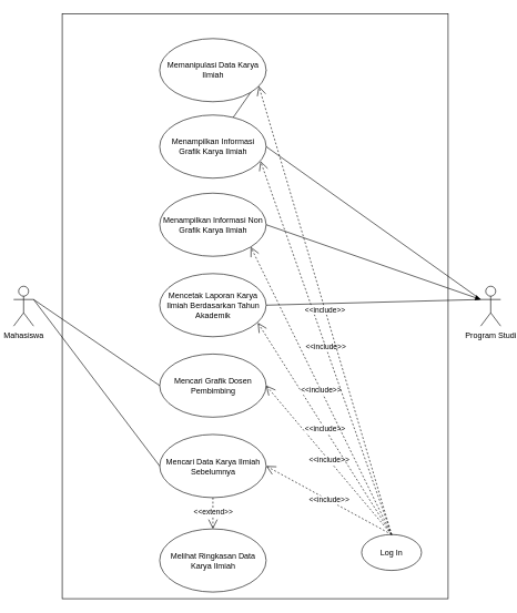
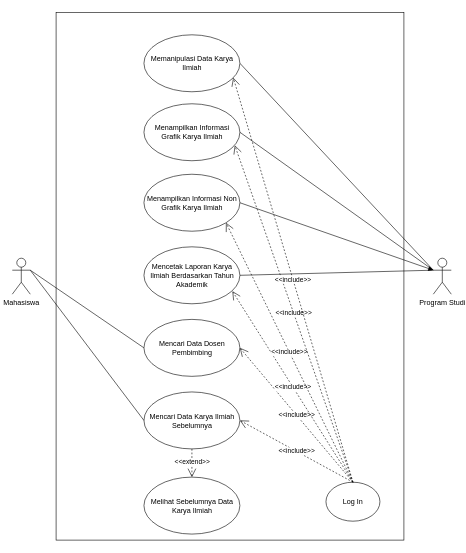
- <mxCell id="7" value="" style="endArrow=none;html=1;exitX=1;exitY=0.5;exitDx=0;exitDy=0;" parent="1" source="13" target="11" edge="1"><mxGeometry width="50" height="50" relative="1" as="geometry"><mxPoint x="383" y="452.5" as="sourcePoint" /><mxPoint x="603" y="515" as="targetPoint" /></mxGeometry></mxCell>
+ <mxCell id="7" value="" style="endArrow=none;html=1;entryX=0;entryY=0.333;entryDx=0;entryDy=0;entryPerimeter=0;exitX=1;exitY=0.5;exitDx=0;exitDy=0;" parent="1" source="13" target="4" edge="1"><mxGeometry width="50" height="50" relative="1" as="geometry"><mxPoint x="383" y="452.5" as="sourcePoint" /><mxPoint x="603" y="515" as="targetPoint" /></mxGeometry></mxCell>
- <mxCell id="15" value="Mencari Grafik Dosen Pembimbing" style="ellipse;whiteSpace=wrap;html=1;" parent="1" vertex="1"><mxGeometry x="239.5" y="532" width="160" height="95" as="geometry" /></mxCell>
+ <mxCell id="15" value="Mencari Data Dosen Pembimbing" style="ellipse;whiteSpace=wrap;html=1;" parent="1" vertex="1"><mxGeometry x="239.5" y="532" width="160" height="95" as="geometry" /></mxCell>
- <mxCell id="5" value="Log In" style="ellipse;whiteSpace=wrap;html=1;" parent="1" vertex="1"><mxGeometry x="543" y="803.5" width="90" height="54" as="geometry" /></mxCell>
+ <mxCell id="5" value="Log In" style="ellipse;whiteSpace=wrap;html=1;" parent="1" vertex="1"><mxGeometry x="543" y="803.5" width="90" height="65" as="geometry" /></mxCell>
- <mxCell id="17" value="Melihat Ringkasan Data Karya Ilmiah" style="ellipse;whiteSpace=wrap;html=1;" parent="1" vertex="1"><mxGeometry x="239.5" y="795" width="160" height="95" as="geometry" /></mxCell>
+ <mxCell id="17" value="Melihat Sebelumnya Data Karya Ilmiah" style="ellipse;whiteSpace=wrap;html=1;" parent="1" vertex="1"><mxGeometry x="239.5" y="795" width="160" height="95" as="geometry" /></mxCell>
